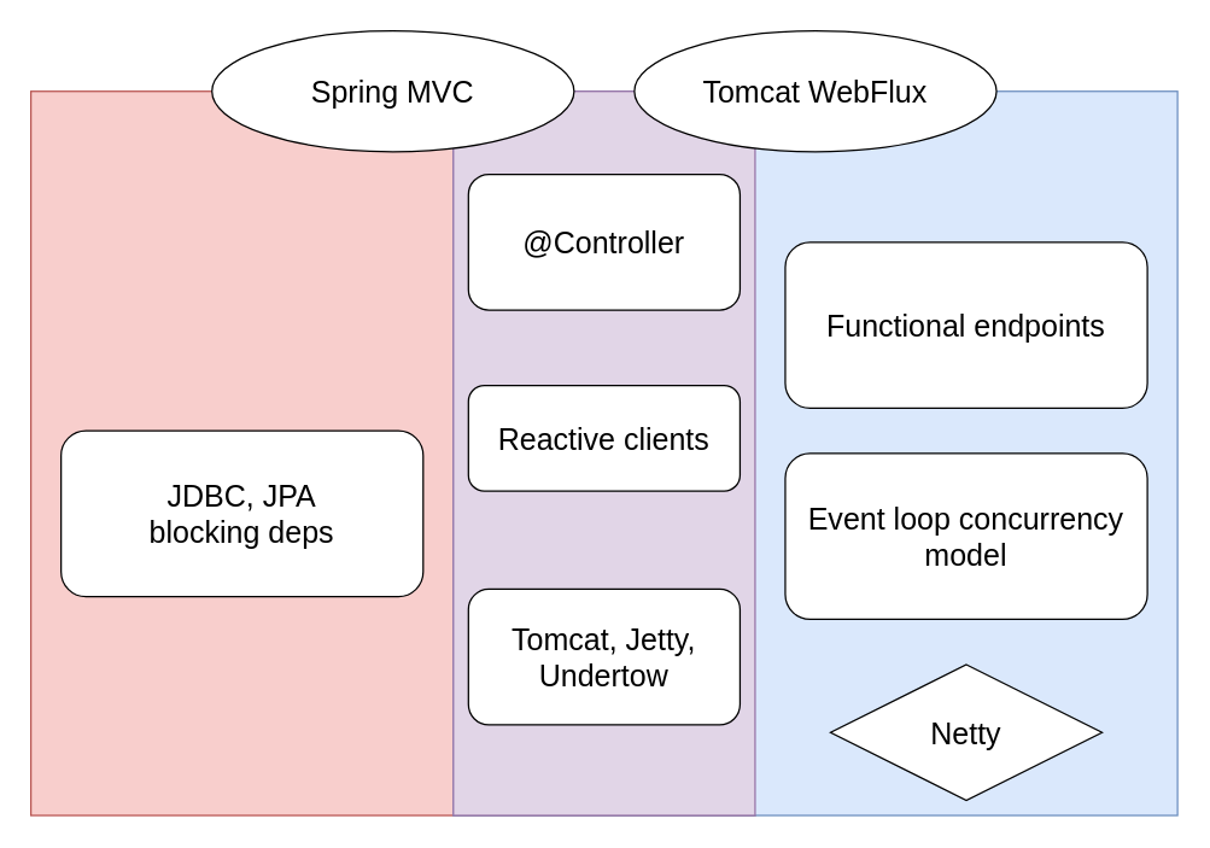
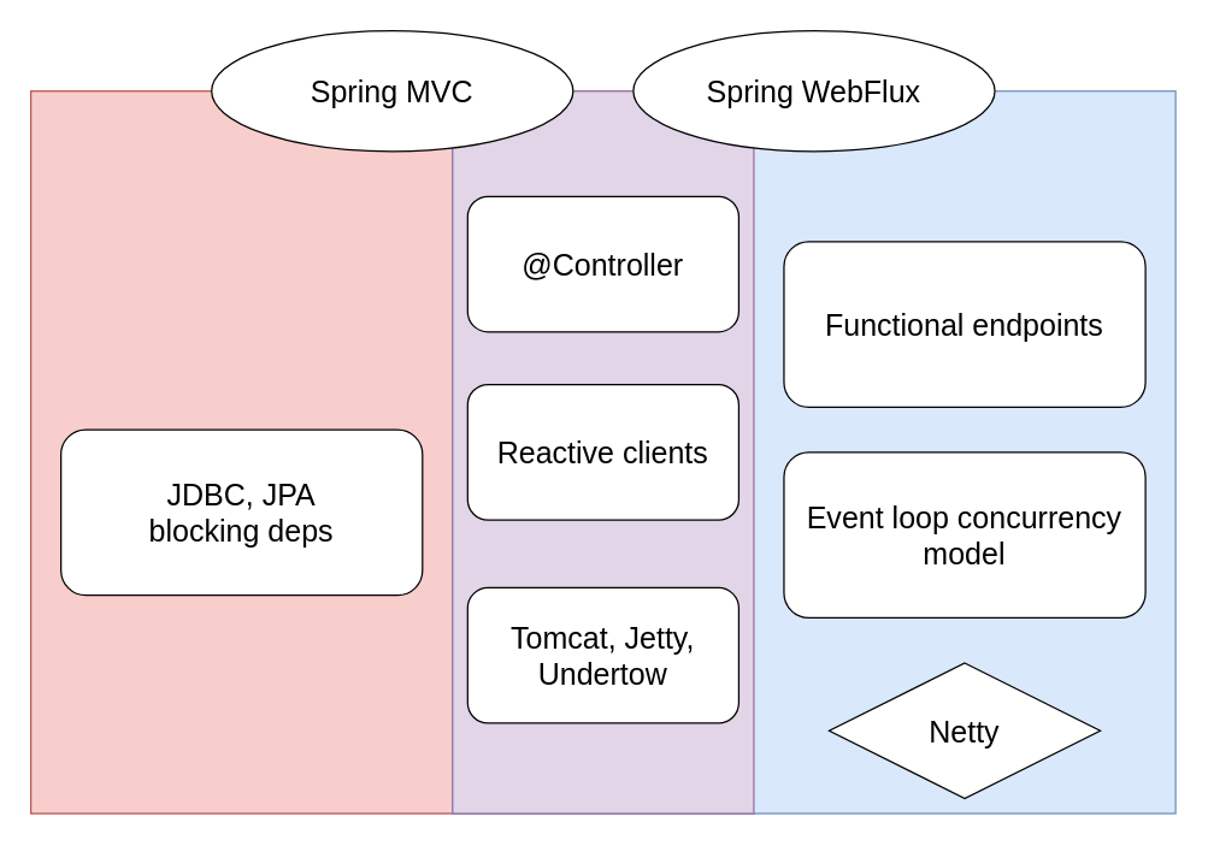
- <mxCell id="6" value="Tomcat WebFlux" style="ellipse;whiteSpace=wrap;html=1;fontSize=20;" vertex="1" parent="1"><mxGeometry x="420" y="20" width="240" height="80" as="geometry" /></mxCell>
+ <mxCell id="6" value="Spring WebFlux" style="ellipse;whiteSpace=wrap;html=1;fontSize=20;" vertex="1" parent="1"><mxGeometry x="420" y="20" width="240" height="80" as="geometry" /></mxCell>
- <mxCell id="8" value="@Controller" style="rounded=1;whiteSpace=wrap;html=1;fontSize=20;" vertex="1" parent="1"><mxGeometry x="310" y="115" width="180" height="90" as="geometry" /></mxCell>
+ <mxCell id="8" value="@Controller" style="rounded=1;whiteSpace=wrap;html=1;fontSize=20;" vertex="1" parent="1"><mxGeometry x="310" y="130" width="180" height="90" as="geometry" /></mxCell>
- <mxCell id="9" value="Reactive clients" style="rounded=1;whiteSpace=wrap;html=1;fontSize=20;" vertex="1" parent="1"><mxGeometry x="310" y="255" width="180" height="70" as="geometry" /></mxCell>
+ <mxCell id="9" value="Reactive clients" style="rounded=1;whiteSpace=wrap;html=1;fontSize=20;" vertex="1" parent="1"><mxGeometry x="310" y="255" width="180" height="90" as="geometry" /></mxCell>
